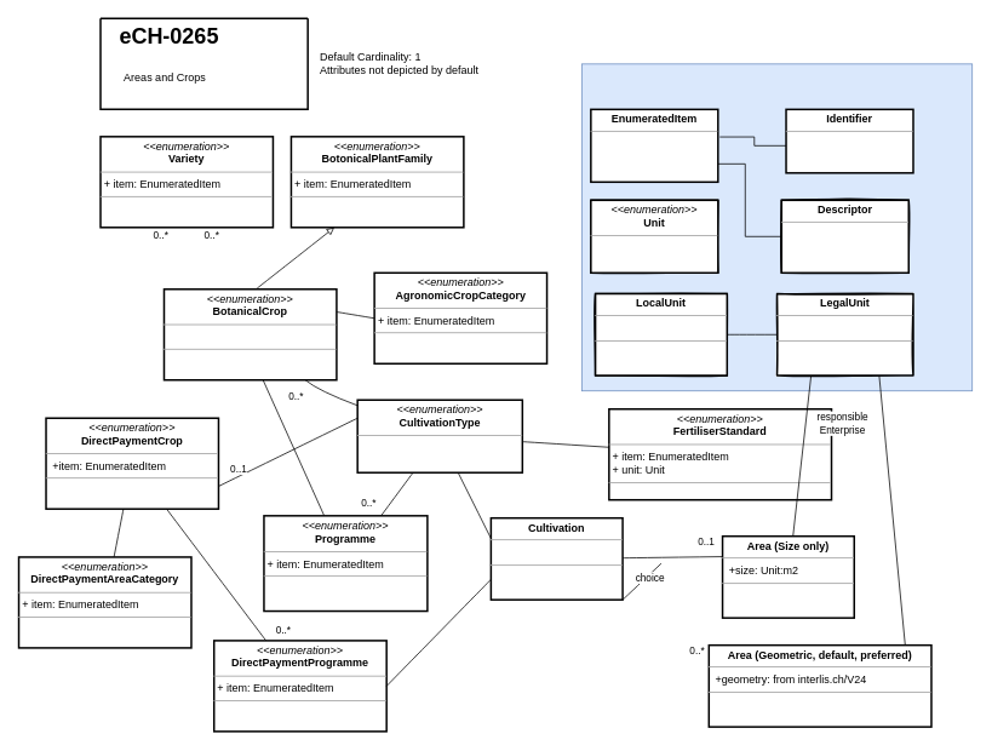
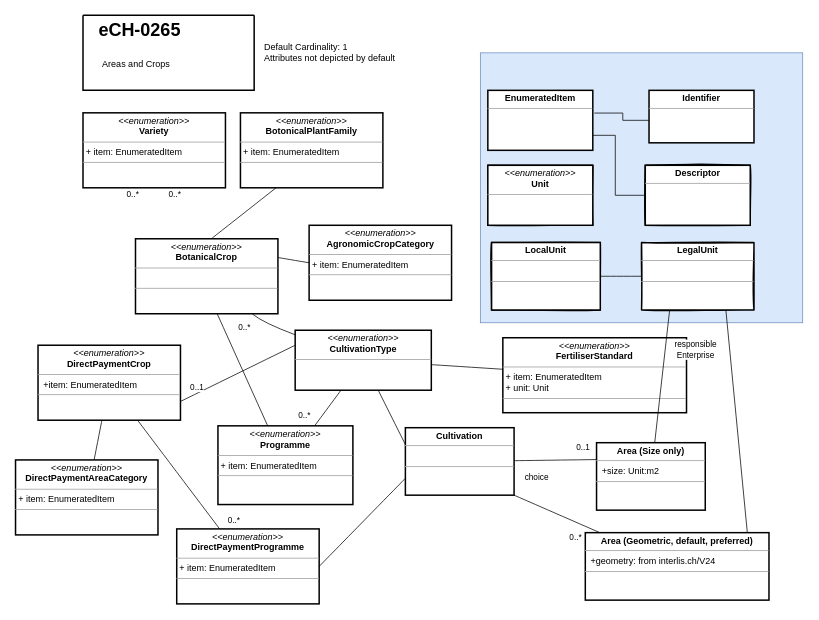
- <mxCell id="31" value="" style="endArrow=block;html=1;sketch=0;fontFamily=Helvetica;curved=1;startArrow=none;entryX=0.25;entryY=1;entryDx=0;entryDy=0;exitX=0.539;exitY=-0.01;exitDx=0;exitDy=0;exitPerimeter=0;endFill=0;" parent="1" source="28" target="30" edge="1"><mxGeometry width="50" height="50" relative="1" as="geometry"><mxPoint x="440" y="310" as="sourcePoint" /><mxPoint x="404.7" y="260.3" as="targetPoint" /></mxGeometry></mxCell>
+ <mxCell id="31" value="" style="endArrow=none;html=1;sketch=0;fontFamily=Helvetica;curved=1;startArrow=none;entryX=0.25;entryY=1;entryDx=0;entryDy=0;exitX=0.539;exitY=-0.01;exitDx=0;exitDy=0;exitPerimeter=0;endFill=0;" parent="1" source="28" target="30" edge="1"><mxGeometry width="50" height="50" relative="1" as="geometry"><mxPoint x="440" y="310" as="sourcePoint" /><mxPoint x="404.7" y="260.3" as="targetPoint" /></mxGeometry></mxCell>
- <mxCell id="46" value="" style="endArrow=none;html=1;sketch=0;fontFamily=Helvetica;curved=1;exitX=1;exitY=1;exitDx=0;exitDy=0;endFill=0;" parent="1" source="53" target="48" edge="1"><mxGeometry width="50" height="50" relative="1" as="geometry"><mxPoint x="620" y="680" as="sourcePoint" /><mxPoint x="760" y="481.5" as="targetPoint" /></mxGeometry></mxCell>
+ <mxCell id="46" value="" style="endArrow=none;html=1;sketch=0;fontFamily=Helvetica;curved=1;exitX=1;exitY=1;exitDx=0;exitDy=0;endFill=0;" parent="1" source="53" target="42" edge="1"><mxGeometry width="50" height="50" relative="1" as="geometry"><mxPoint x="620" y="680" as="sourcePoint" /><mxPoint x="760" y="481.5" as="targetPoint" /></mxGeometry></mxCell>
